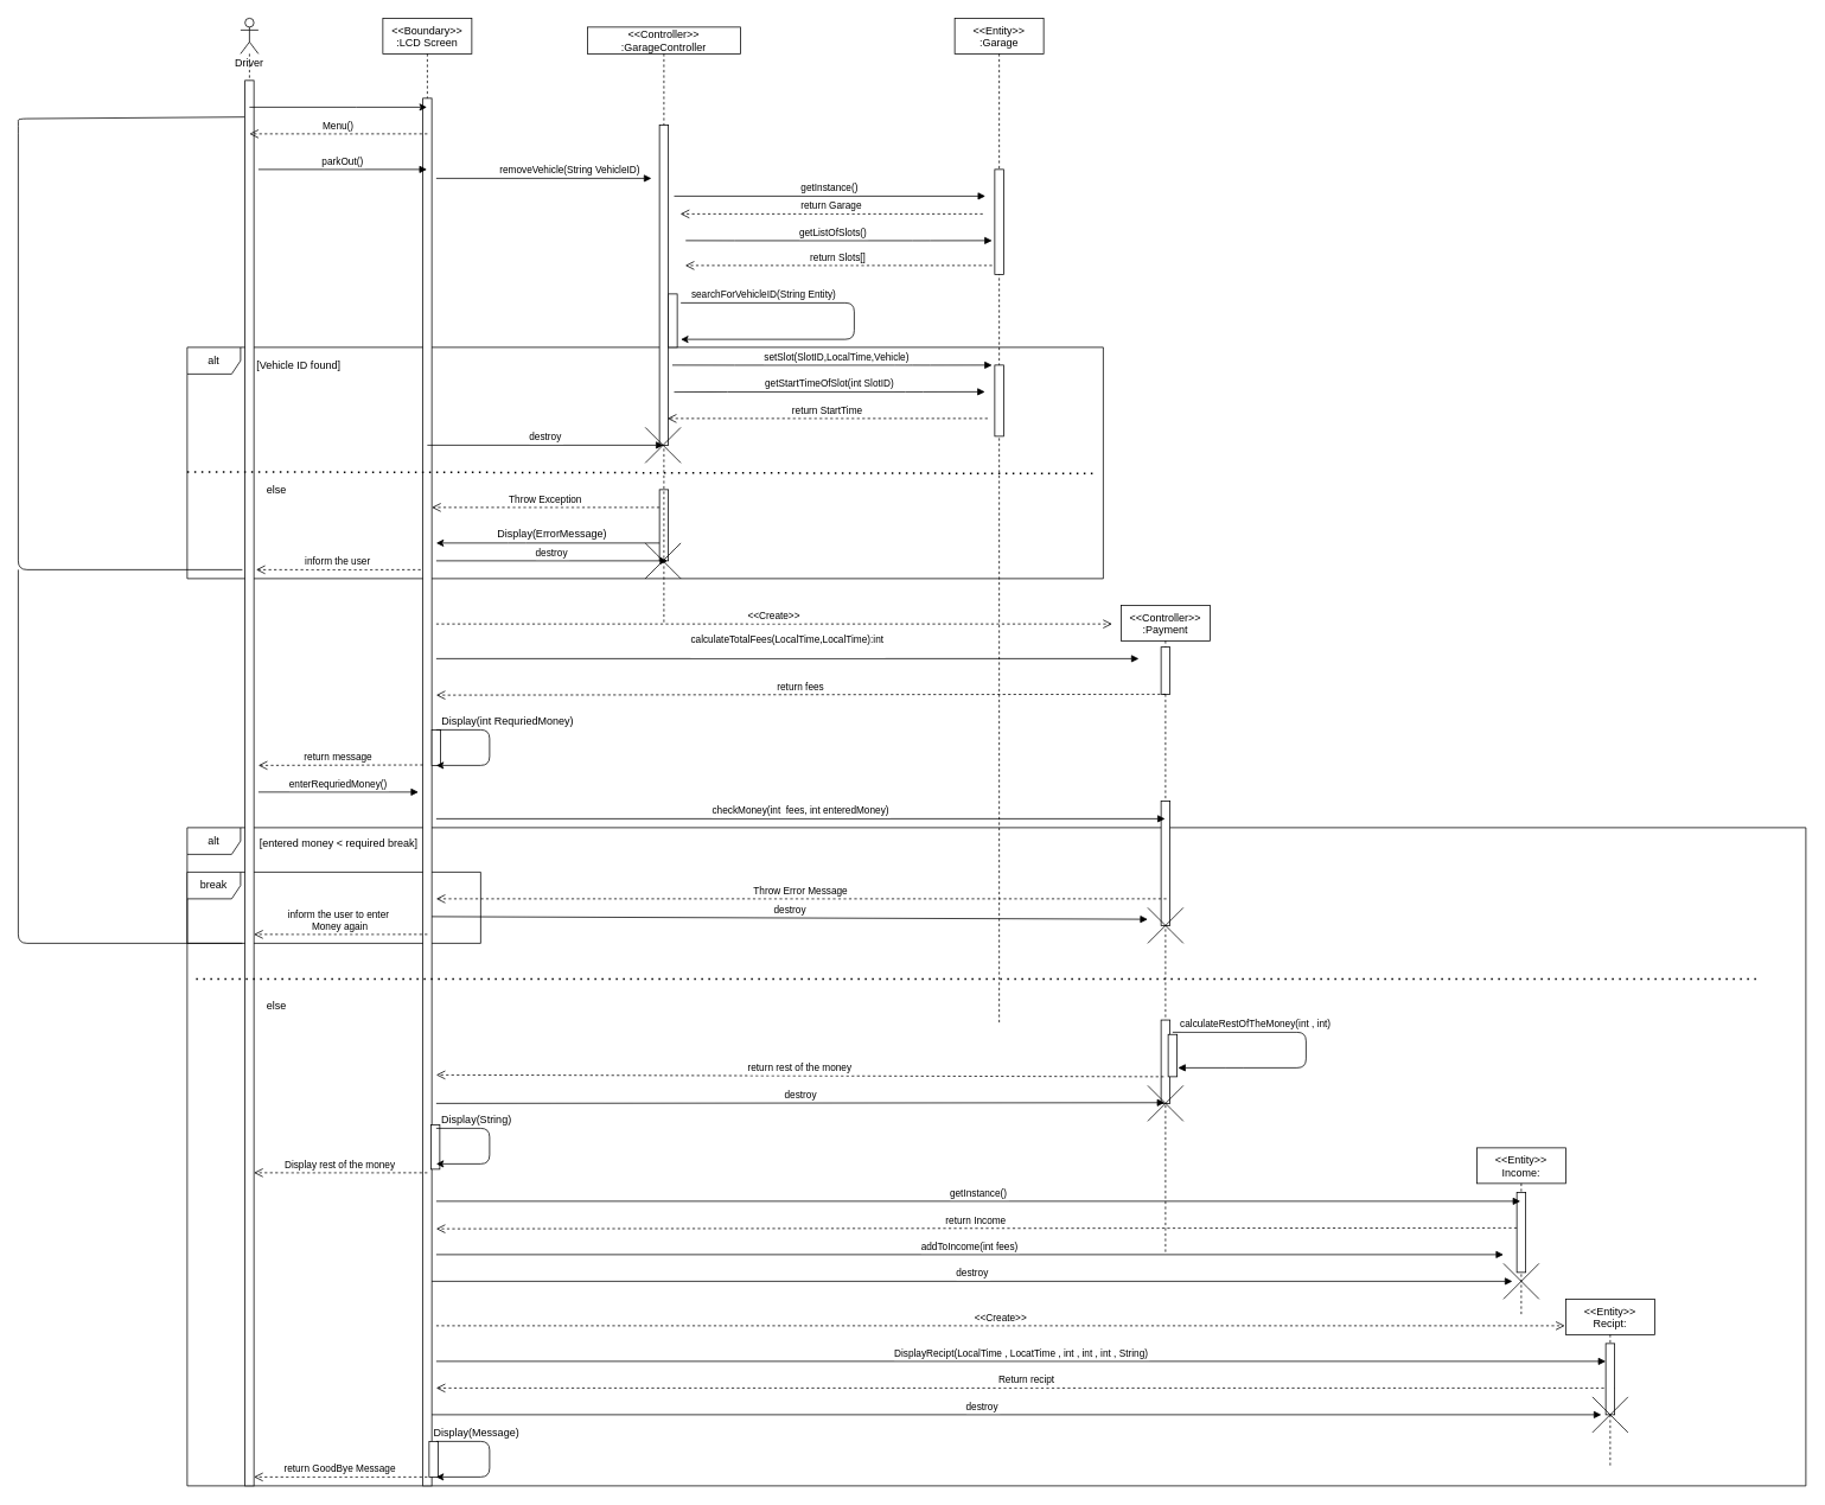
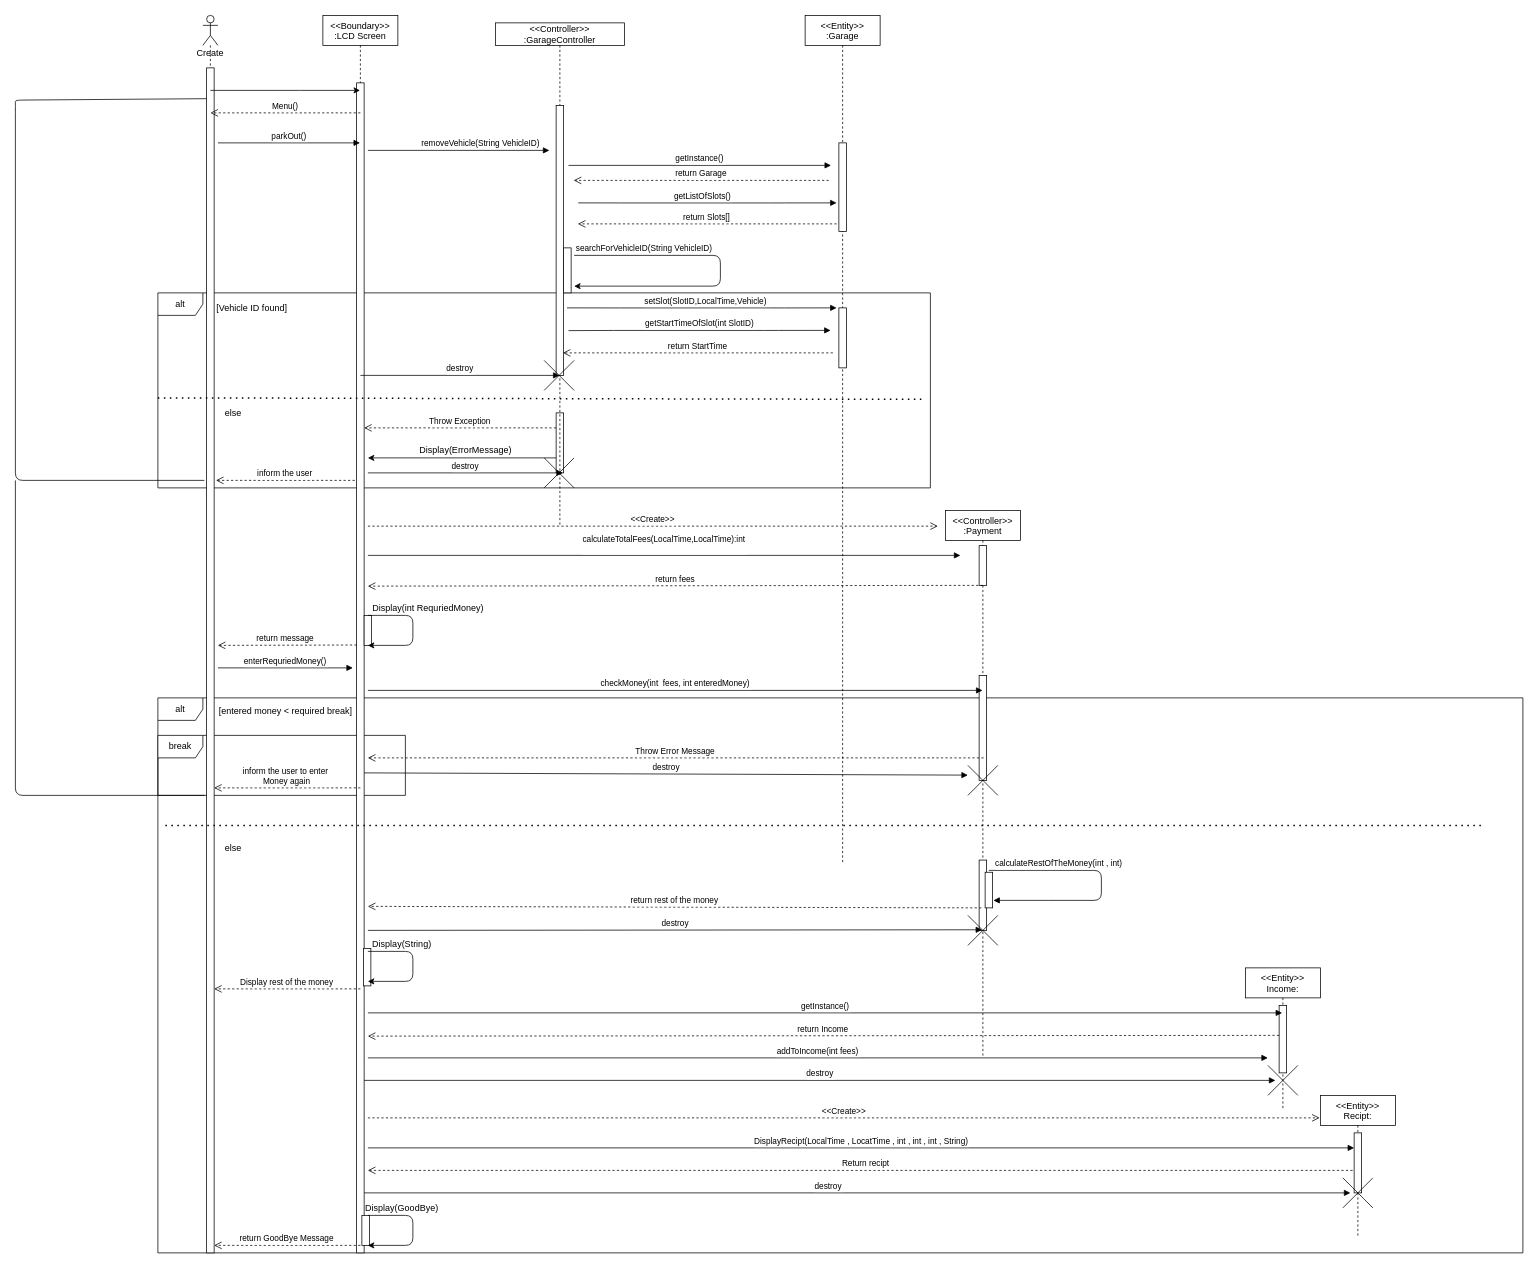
- <mxCell id="8" value="Driver&lt;br&gt;" style="shape=umlLifeline;participant=umlActor;perimeter=lifelinePerimeter;whiteSpace=wrap;html=1;container=1;collapsible=0;recursiveResize=0;verticalAlign=top;spacingTop=36;outlineConnect=0;size=40;" parent="1" vertex="1"><mxGeometry x="270" y="20" width="20" height="1650" as="geometry" /></mxCell>
+ <mxCell id="8" value="Create&lt;br&gt;" style="shape=umlLifeline;participant=umlActor;perimeter=lifelinePerimeter;whiteSpace=wrap;html=1;container=1;collapsible=0;recursiveResize=0;verticalAlign=top;spacingTop=36;outlineConnect=0;size=40;" parent="1" vertex="1"><mxGeometry x="270" y="20" width="20" height="1650" as="geometry" /></mxCell>
- <mxCell id="31" value="&lt;span style=&quot;font-size: 11px&quot;&gt;searchForVehicleID(String Entity)&lt;/span&gt;" style="text;html=1;resizable=0;autosize=1;align=center;verticalAlign=middle;points=[];fillColor=none;strokeColor=none;rounded=0;" parent="1" vertex="1"><mxGeometry x="757.5" y="320" width="200" height="20" as="geometry" /></mxCell>
+ <mxCell id="31" value="&lt;span style=&quot;font-size: 11px&quot;&gt;searchForVehicleID(String VehicleID)&lt;/span&gt;" style="text;html=1;resizable=0;autosize=1;align=center;verticalAlign=middle;points=[];fillColor=none;strokeColor=none;rounded=0;" parent="1" vertex="1"><mxGeometry x="757.5" y="320" width="200" height="20" as="geometry" /></mxCell>
- <mxCell id="99" value="Display(Message)" style="text;html=1;align=center;verticalAlign=middle;resizable=0;points=[];autosize=1;" vertex="1" parent="1"><mxGeometry x="480" y="1600" width="110" height="20" as="geometry" /></mxCell>
+ <mxCell id="99" value="Display(GoodBye)" style="text;html=1;align=center;verticalAlign=middle;resizable=0;points=[];autosize=1;" vertex="1" parent="1"><mxGeometry x="480" y="1600" width="110" height="20" as="geometry" /></mxCell>
